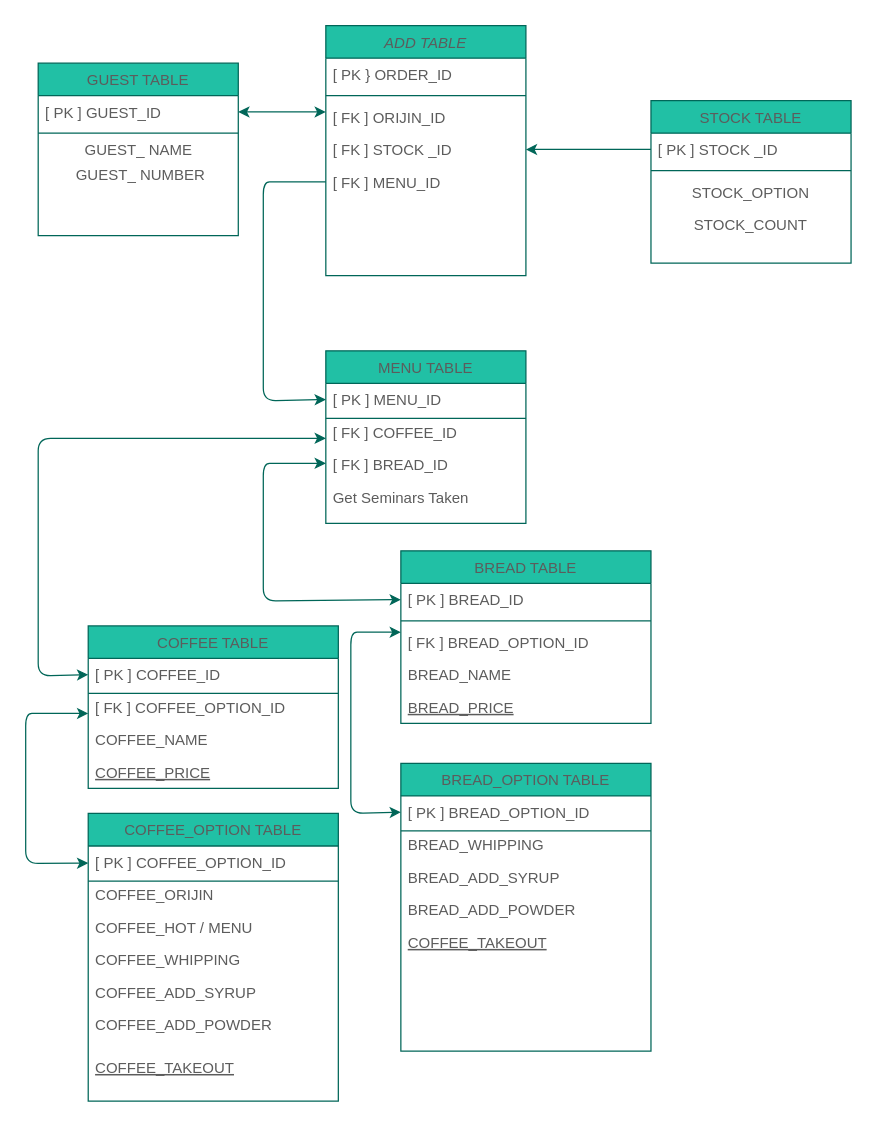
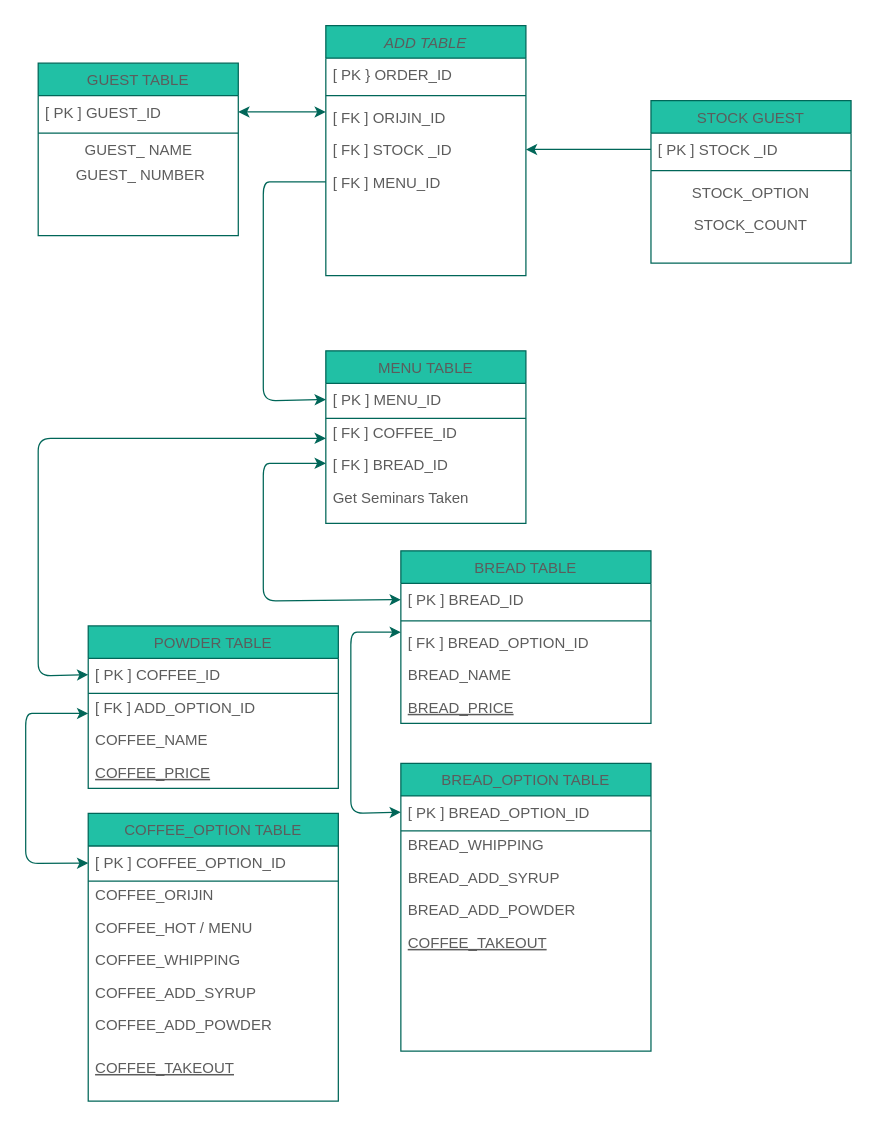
- <mxCell id="13" value="STOCK TABLE" style="swimlane;fontStyle=0;align=center;verticalAlign=top;childLayout=stackLayout;horizontal=1;startSize=26;horizontalStack=0;resizeParent=1;resizeLast=0;collapsible=1;marginBottom=0;rounded=0;shadow=0;strokeWidth=1;fillColor=#21C0A5;strokeColor=#006658;fontColor=#5C5C5C;" parent="1" vertex="1"><mxGeometry x="520" y="80" width="160" height="130" as="geometry"><mxRectangle x="550" y="140" width="160" height="26" as="alternateBounds" /></mxGeometry></mxCell>
+ <mxCell id="13" value="STOCK GUEST" style="swimlane;fontStyle=0;align=center;verticalAlign=top;childLayout=stackLayout;horizontal=1;startSize=26;horizontalStack=0;resizeParent=1;resizeLast=0;collapsible=1;marginBottom=0;rounded=0;shadow=0;strokeWidth=1;fillColor=#21C0A5;strokeColor=#006658;fontColor=#5C5C5C;" parent="1" vertex="1"><mxGeometry x="520" y="80" width="160" height="130" as="geometry"><mxRectangle x="550" y="140" width="160" height="26" as="alternateBounds" /></mxGeometry></mxCell>
- <mxCell id="27" value="COFFEE TABLE" style="swimlane;fontStyle=0;align=center;verticalAlign=top;childLayout=stackLayout;horizontal=1;startSize=26;horizontalStack=0;resizeParent=1;resizeLast=0;collapsible=1;marginBottom=0;rounded=0;shadow=0;strokeWidth=1;fillColor=#21C0A5;strokeColor=#006658;fontColor=#5C5C5C;" vertex="1" parent="1"><mxGeometry x="70" y="500" width="200" height="130" as="geometry"><mxRectangle x="130" y="380" width="160" height="26" as="alternateBounds" /></mxGeometry></mxCell>
+ <mxCell id="27" value="POWDER TABLE" style="swimlane;fontStyle=0;align=center;verticalAlign=top;childLayout=stackLayout;horizontal=1;startSize=26;horizontalStack=0;resizeParent=1;resizeLast=0;collapsible=1;marginBottom=0;rounded=0;shadow=0;strokeWidth=1;fillColor=#21C0A5;strokeColor=#006658;fontColor=#5C5C5C;" vertex="1" parent="1"><mxGeometry x="70" y="500" width="200" height="130" as="geometry"><mxRectangle x="130" y="380" width="160" height="26" as="alternateBounds" /></mxGeometry></mxCell>
- <mxCell id="29" value="[ FK ] COFFEE_OPTION_ID" style="text;align=left;verticalAlign=top;spacingLeft=4;spacingRight=4;overflow=hidden;rotatable=0;points=[[0,0.5],[1,0.5]];portConstraint=eastwest;fontColor=#5C5C5C;" vertex="1" parent="27"><mxGeometry y="52" width="200" height="26" as="geometry" /></mxCell>
+ <mxCell id="29" value="[ FK ] ADD_OPTION_ID" style="text;align=left;verticalAlign=top;spacingLeft=4;spacingRight=4;overflow=hidden;rotatable=0;points=[[0,0.5],[1,0.5]];portConstraint=eastwest;fontColor=#5C5C5C;" vertex="1" parent="27"><mxGeometry y="52" width="200" height="26" as="geometry" /></mxCell>
